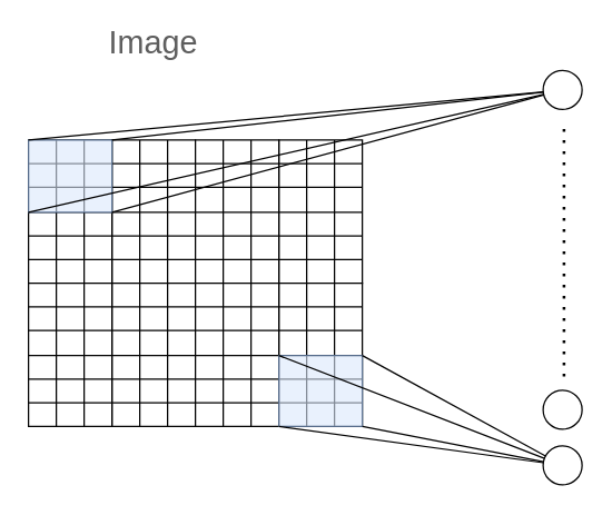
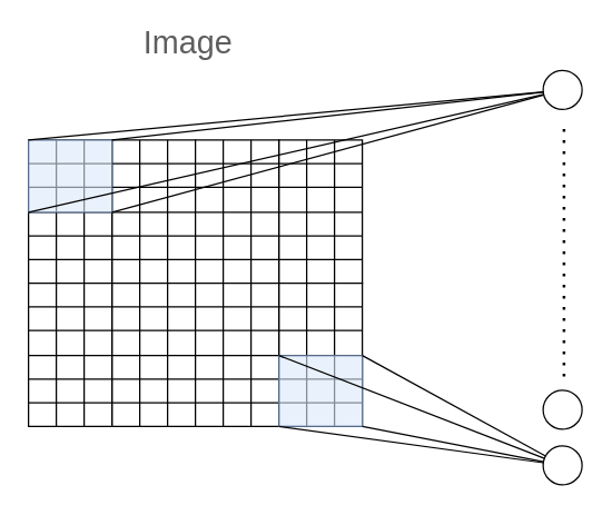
- <mxCell id="216" value="&lt;font style=&quot;font-size: 23px&quot; color=&quot;#5e5e5e&quot;&gt;Image&lt;/font&gt;" style="text;html=1;strokeColor=none;fillColor=none;align=center;verticalAlign=middle;whiteSpace=wrap;rounded=0;opacity=60;" parent="1" vertex="1"><mxGeometry x="65" y="20" width="90" height="20" as="geometry" /></mxCell>
+ <mxCell id="216" value="&lt;font style=&quot;font-size: 23px&quot; color=&quot;#5e5e5e&quot;&gt;Image&lt;/font&gt;" style="text;html=1;strokeColor=none;fillColor=none;align=center;verticalAlign=middle;whiteSpace=wrap;rounded=0;opacity=60;" parent="1" vertex="1"><mxGeometry x="90" y="20" width="90" height="20" as="geometry" /></mxCell>
